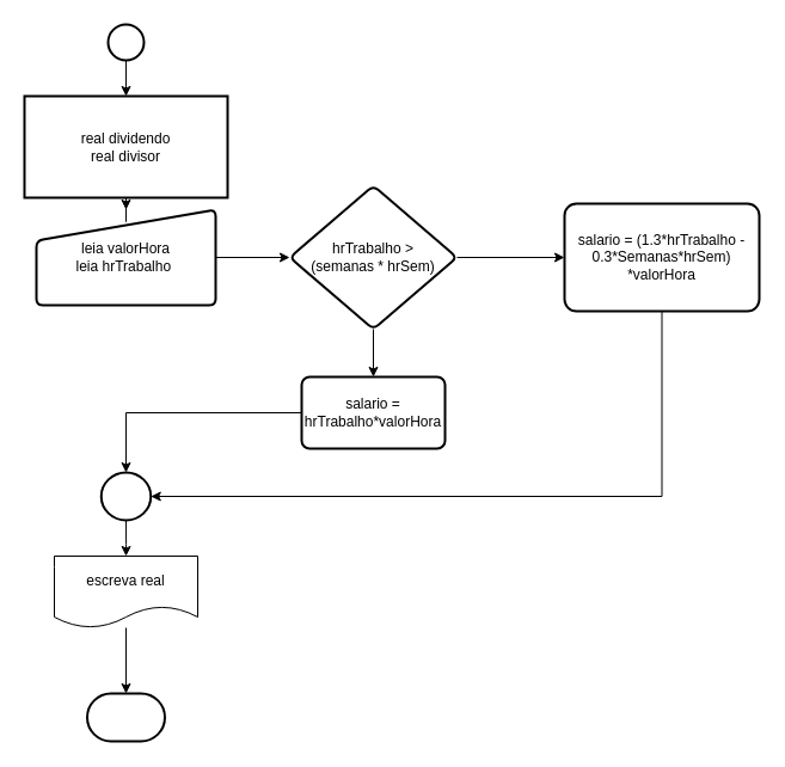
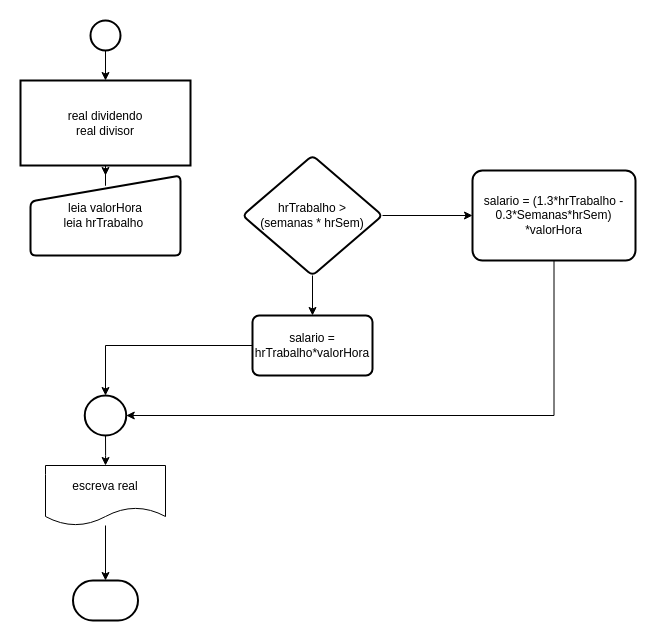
- <mxCell id="7" value="" style="edgeStyle=orthogonalEdgeStyle;rounded=0;orthogonalLoop=1;jettySize=auto;html=1;" edge="1" parent="1" source="8" target="11"><mxGeometry relative="1" as="geometry" /></mxCell>
